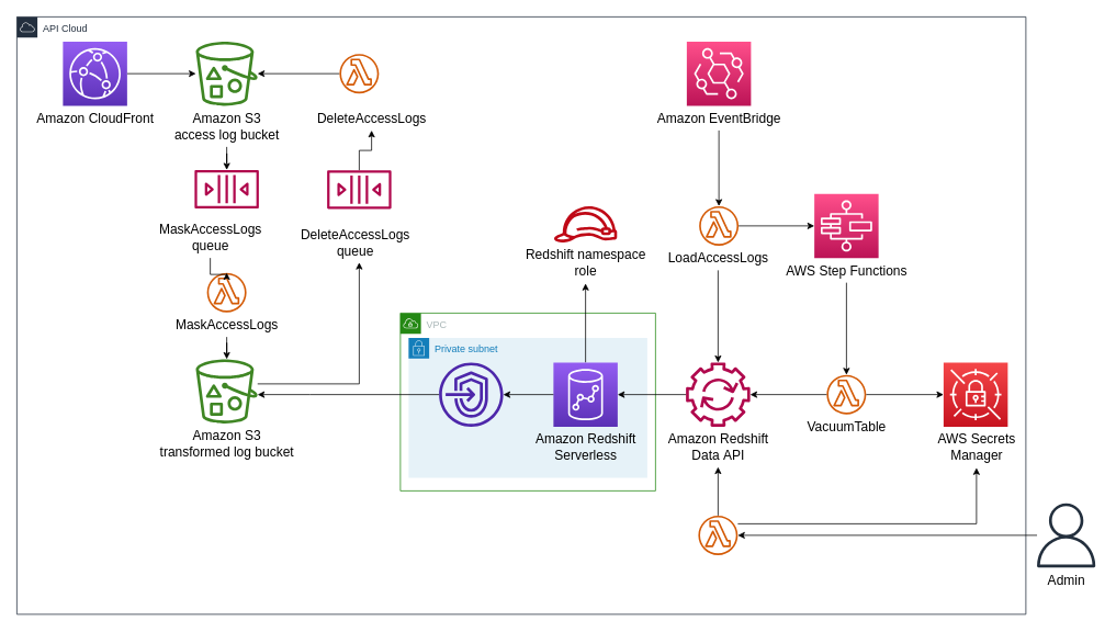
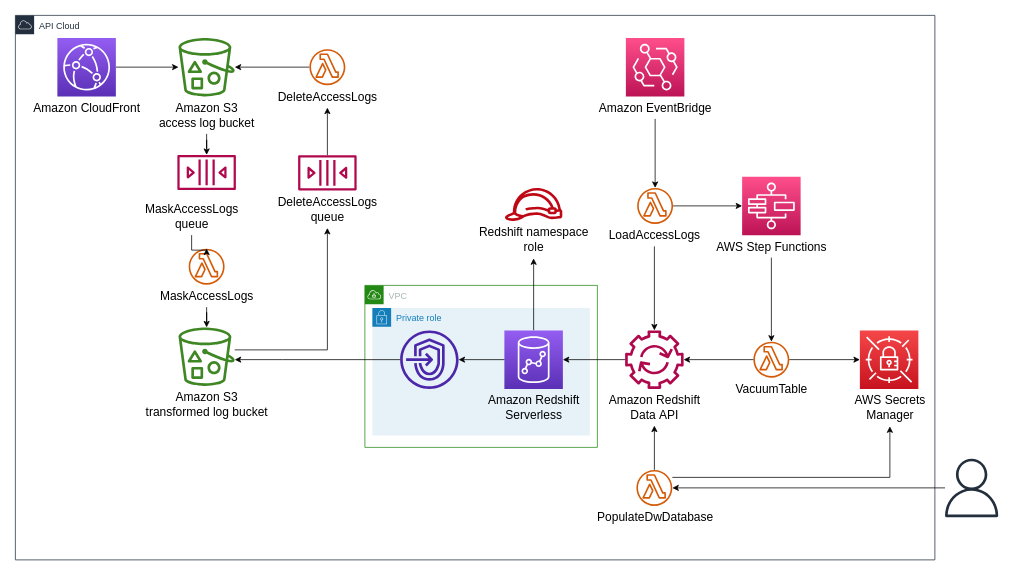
- <mxCell id="42" value="DeleteAccessLogs" style="text;html=1;resizable=0;autosize=1;align=center;verticalAlign=middle;points=[];fillColor=none;strokeColor=none;rounded=0;fontSize=16;" vertex="1" parent="9"><mxGeometry x="351" y="108" width="160" height="30" as="geometry" /></mxCell>
+ <mxCell id="42" value="DeleteAccessLogs" style="text;html=1;resizable=0;autosize=1;align=center;verticalAlign=middle;points=[];fillColor=none;strokeColor=none;rounded=0;fontSize=16;" vertex="1" parent="9"><mxGeometry x="336" y="93" width="160" height="30" as="geometry" /></mxCell>
- <mxCell id="43" value="DeleteAccessLogs&lt;br&gt;queue" style="text;html=1;resizable=0;autosize=1;align=center;verticalAlign=middle;points=[];fillColor=none;strokeColor=none;rounded=0;fontSize=16;" vertex="1" parent="9"><mxGeometry x="331" y="248.5" width="160" height="50" as="geometry" /></mxCell>
+ <mxCell id="43" value="DeleteAccessLogs&lt;br&gt;queue" style="text;html=1;resizable=0;autosize=1;align=center;verticalAlign=middle;points=[];fillColor=none;strokeColor=none;rounded=0;fontSize=16;" vertex="1" parent="9"><mxGeometry x="336" y="233.5" width="160" height="50" as="geometry" /></mxCell>
- <mxCell id="3" value="Private subnet" style="points=[[0,0],[0.25,0],[0.5,0],[0.75,0],[1,0],[1,0.25],[1,0.5],[1,0.75],[1,1],[0.75,1],[0.5,1],[0.25,1],[0,1],[0,0.75],[0,0.5],[0,0.25]];outlineConnect=0;gradientColor=none;html=1;whiteSpace=wrap;fontSize=12;fontStyle=0;container=1;pointerEvents=0;collapsible=0;recursiveResize=0;shape=mxgraph.aws4.group;grIcon=mxgraph.aws4.group_security_group;grStroke=0;strokeColor=#147EBA;fillColor=#E6F2F8;verticalAlign=top;align=left;spacingLeft=30;fontColor=#147EBA;dashed=0;" vertex="1" parent="2"><mxGeometry x="10" y="30" width="290" height="170" as="geometry" /></mxCell>
+ <mxCell id="3" value="Private role" style="points=[[0,0],[0.25,0],[0.5,0],[0.75,0],[1,0],[1,0.25],[1,0.5],[1,0.75],[1,1],[0.75,1],[0.5,1],[0.25,1],[0,1],[0,0.75],[0,0.5],[0,0.25]];outlineConnect=0;gradientColor=none;html=1;whiteSpace=wrap;fontSize=12;fontStyle=0;container=1;pointerEvents=0;collapsible=0;recursiveResize=0;shape=mxgraph.aws4.group;grIcon=mxgraph.aws4.group_security_group;grStroke=0;strokeColor=#147EBA;fillColor=#E6F2F8;verticalAlign=top;align=left;spacingLeft=30;fontColor=#147EBA;dashed=0;" vertex="1" parent="2"><mxGeometry x="10" y="30" width="290" height="170" as="geometry" /></mxCell>
+ <mxCell id="31" value="PopulateDwDatabase" style="text;html=1;resizable=0;autosize=1;align=center;verticalAlign=middle;points=[];fillColor=none;strokeColor=none;rounded=0;fontSize=16;" vertex="1" parent="9"><mxGeometry x="763" y="654" width="180" height="30" as="geometry" /></mxCell>
- <mxCell id="58" value="Admin" style="text;html=1;resizable=0;autosize=1;align=center;verticalAlign=middle;points=[];fillColor=none;strokeColor=none;rounded=0;fontSize=16;" vertex="1" parent="1"><mxGeometry x="1260" y="689" width="70" height="30" as="geometry" /></mxCell>
